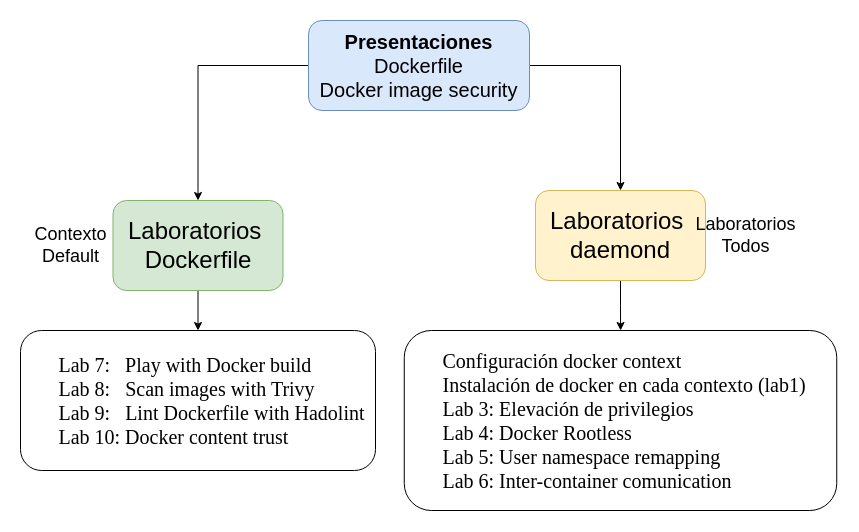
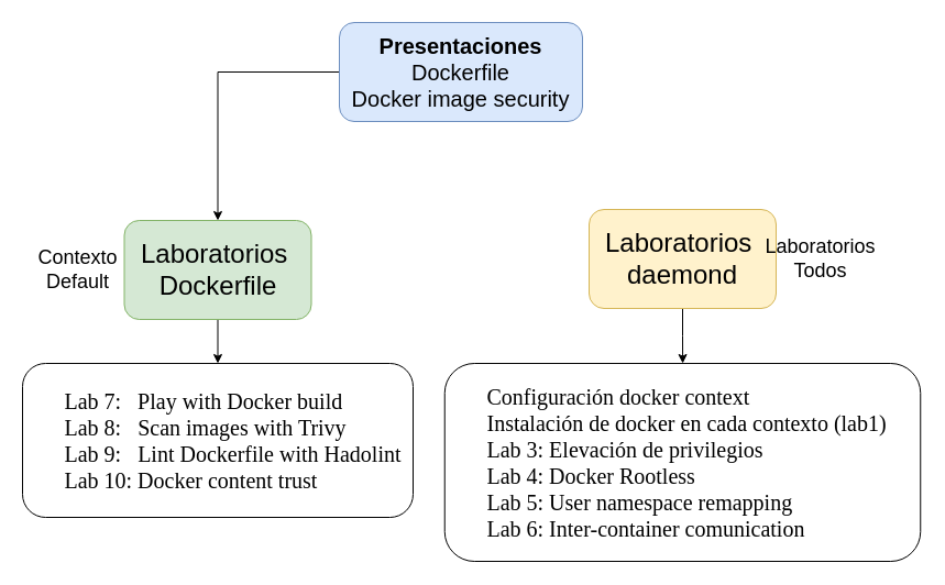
- <mxCell id="3" style="edgeStyle=orthogonalEdgeStyle;rounded=0;orthogonalLoop=1;jettySize=auto;html=1;" edge="1" parent="1" source="4" target="9"><mxGeometry relative="1" as="geometry" /></mxCell>
